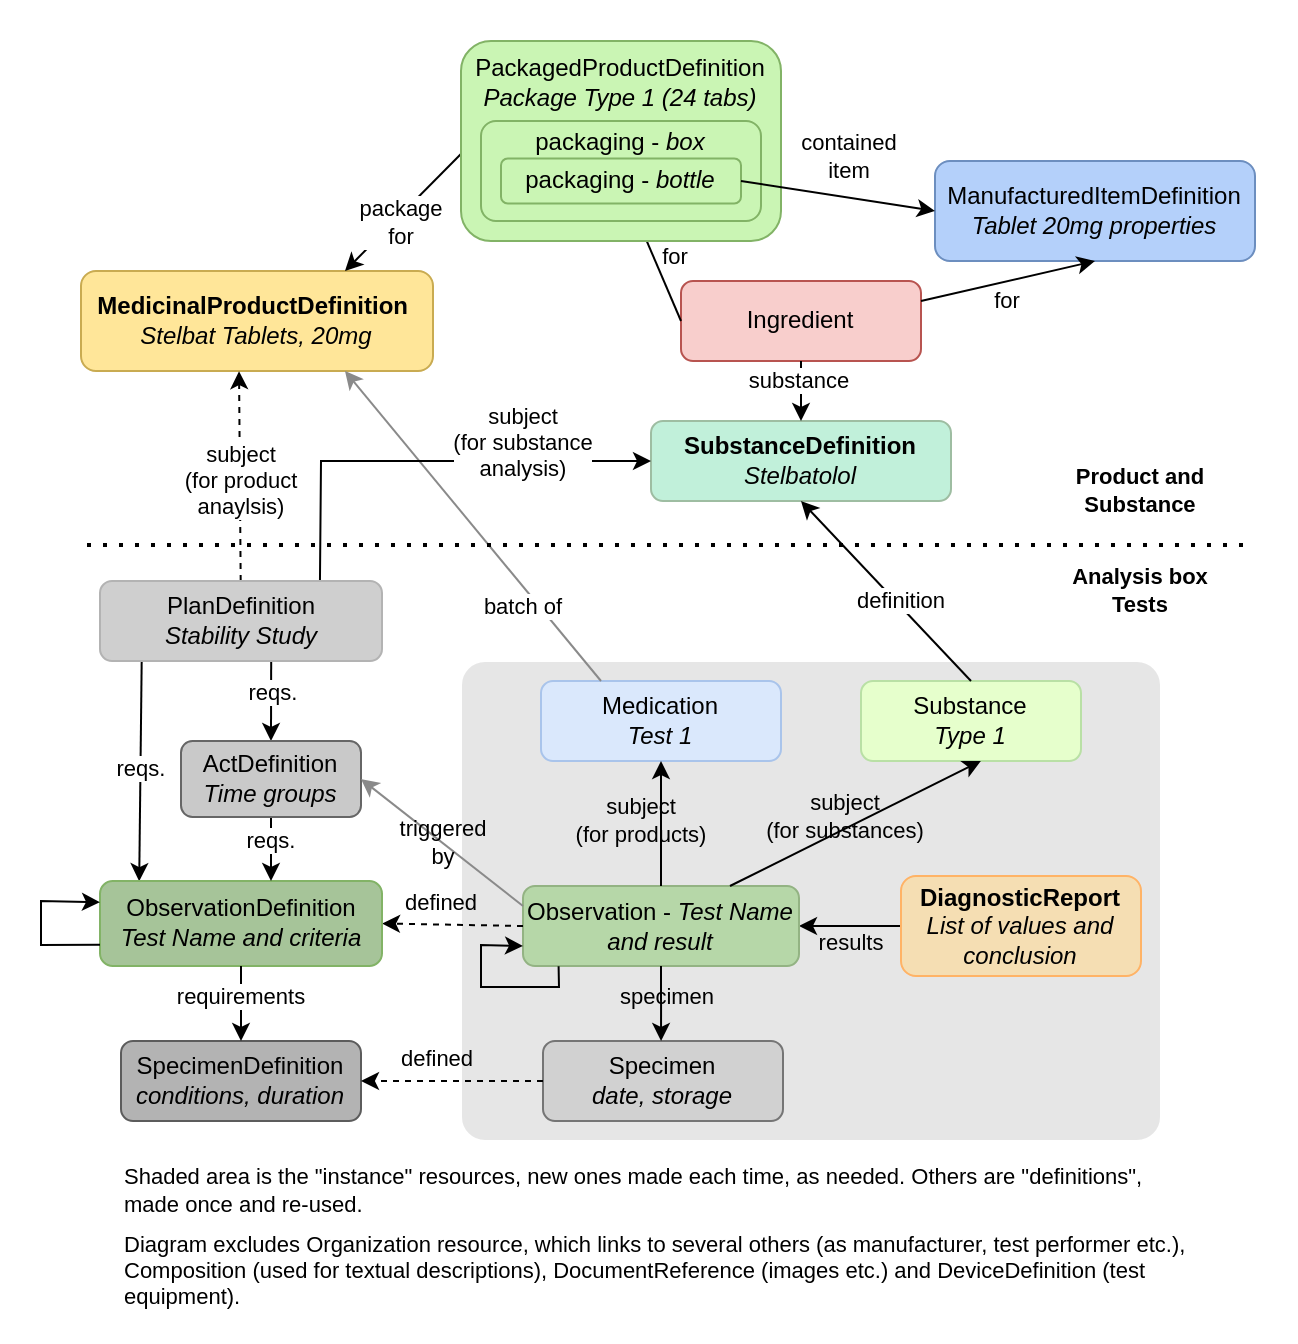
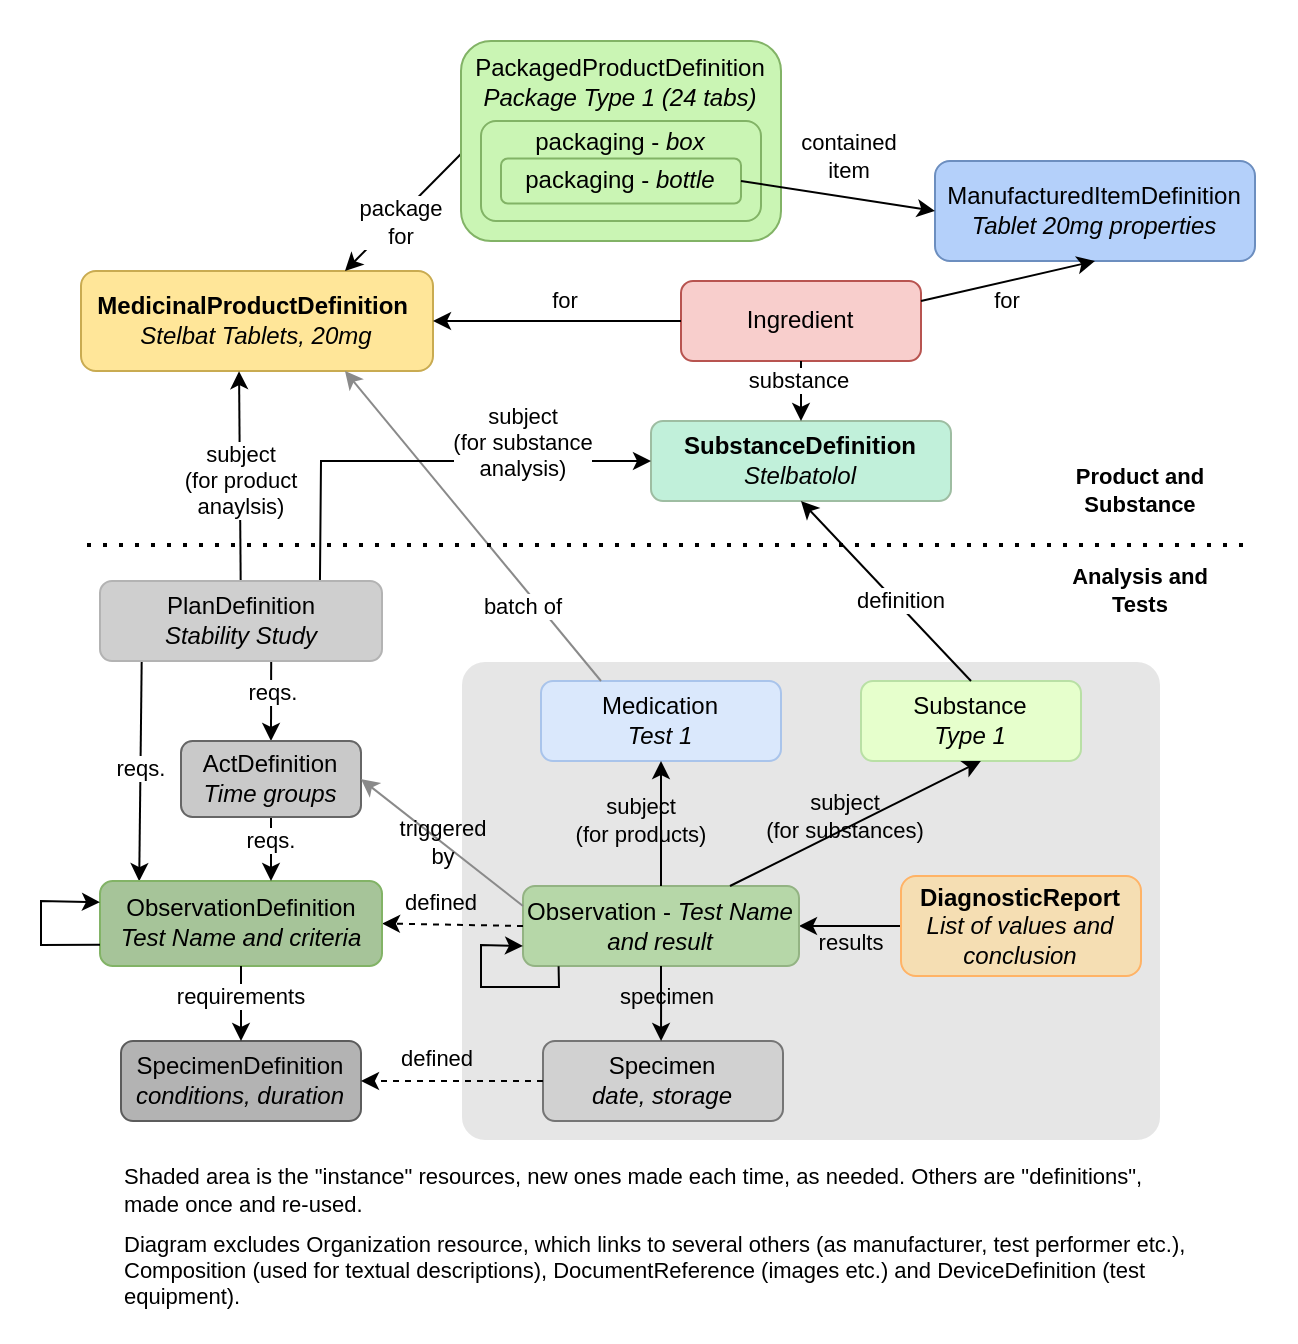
- <mxCell id="16" value="for" style="endArrow=classic;html=1;rounded=0;exitX=0;exitY=0.5;exitDx=0;exitDy=0;" parent="1" source="15" target="32" edge="1"><mxGeometry x="-0.062" y="-10" width="50" height="50" relative="1" as="geometry"><mxPoint x="530" y="200" as="sourcePoint" /><mxPoint x="210" y="160" as="targetPoint" /><mxPoint as="offset" /></mxGeometry></mxCell>
+ <mxCell id="16" value="for" style="endArrow=classic;html=1;rounded=0;exitX=0;exitY=0.5;exitDx=0;exitDy=0;" parent="1" source="15" target="4" edge="1"><mxGeometry x="-0.062" y="-10" width="50" height="50" relative="1" as="geometry"><mxPoint x="530" y="200" as="sourcePoint" /><mxPoint x="210" y="160" as="targetPoint" /><mxPoint as="offset" /></mxGeometry></mxCell>
- <mxCell id="9" value="" style="endArrow=classic;html=1;rounded=0;entryX=0.449;entryY=1.002;entryDx=0;entryDy=0;entryPerimeter=0;dashed=1;" parent="1" target="4" edge="1" source="54"><mxGeometry width="50" height="50" relative="1" as="geometry"><mxPoint x="120" y="220" as="sourcePoint" /><mxPoint x="40" y="330" as="targetPoint" /></mxGeometry></mxCell>
+ <mxCell id="9" value="" style="endArrow=classic;html=1;rounded=0;entryX=0.449;entryY=1.002;entryDx=0;entryDy=0;entryPerimeter=0;" parent="1" target="4" edge="1" source="54"><mxGeometry width="50" height="50" relative="1" as="geometry"><mxPoint x="120" y="220" as="sourcePoint" /><mxPoint x="40" y="330" as="targetPoint" /></mxGeometry></mxCell>
- <mxCell id="45" value="Analysis box Tests" style="text;html=1;strokeColor=none;fillColor=none;align=center;verticalAlign=middle;whiteSpace=wrap;rounded=0;fontSize=11;fontFamily=Helvetica;fontColor=default;fontStyle=1" vertex="1" parent="1"><mxGeometry x="520" y="280" width="100" height="30" as="geometry" /></mxCell>
+ <mxCell id="45" value="Analysis and Tests" style="text;html=1;strokeColor=none;fillColor=none;align=center;verticalAlign=middle;whiteSpace=wrap;rounded=0;fontSize=11;fontFamily=Helvetica;fontColor=default;fontStyle=1" vertex="1" parent="1"><mxGeometry x="520" y="280" width="100" height="30" as="geometry" /></mxCell>
